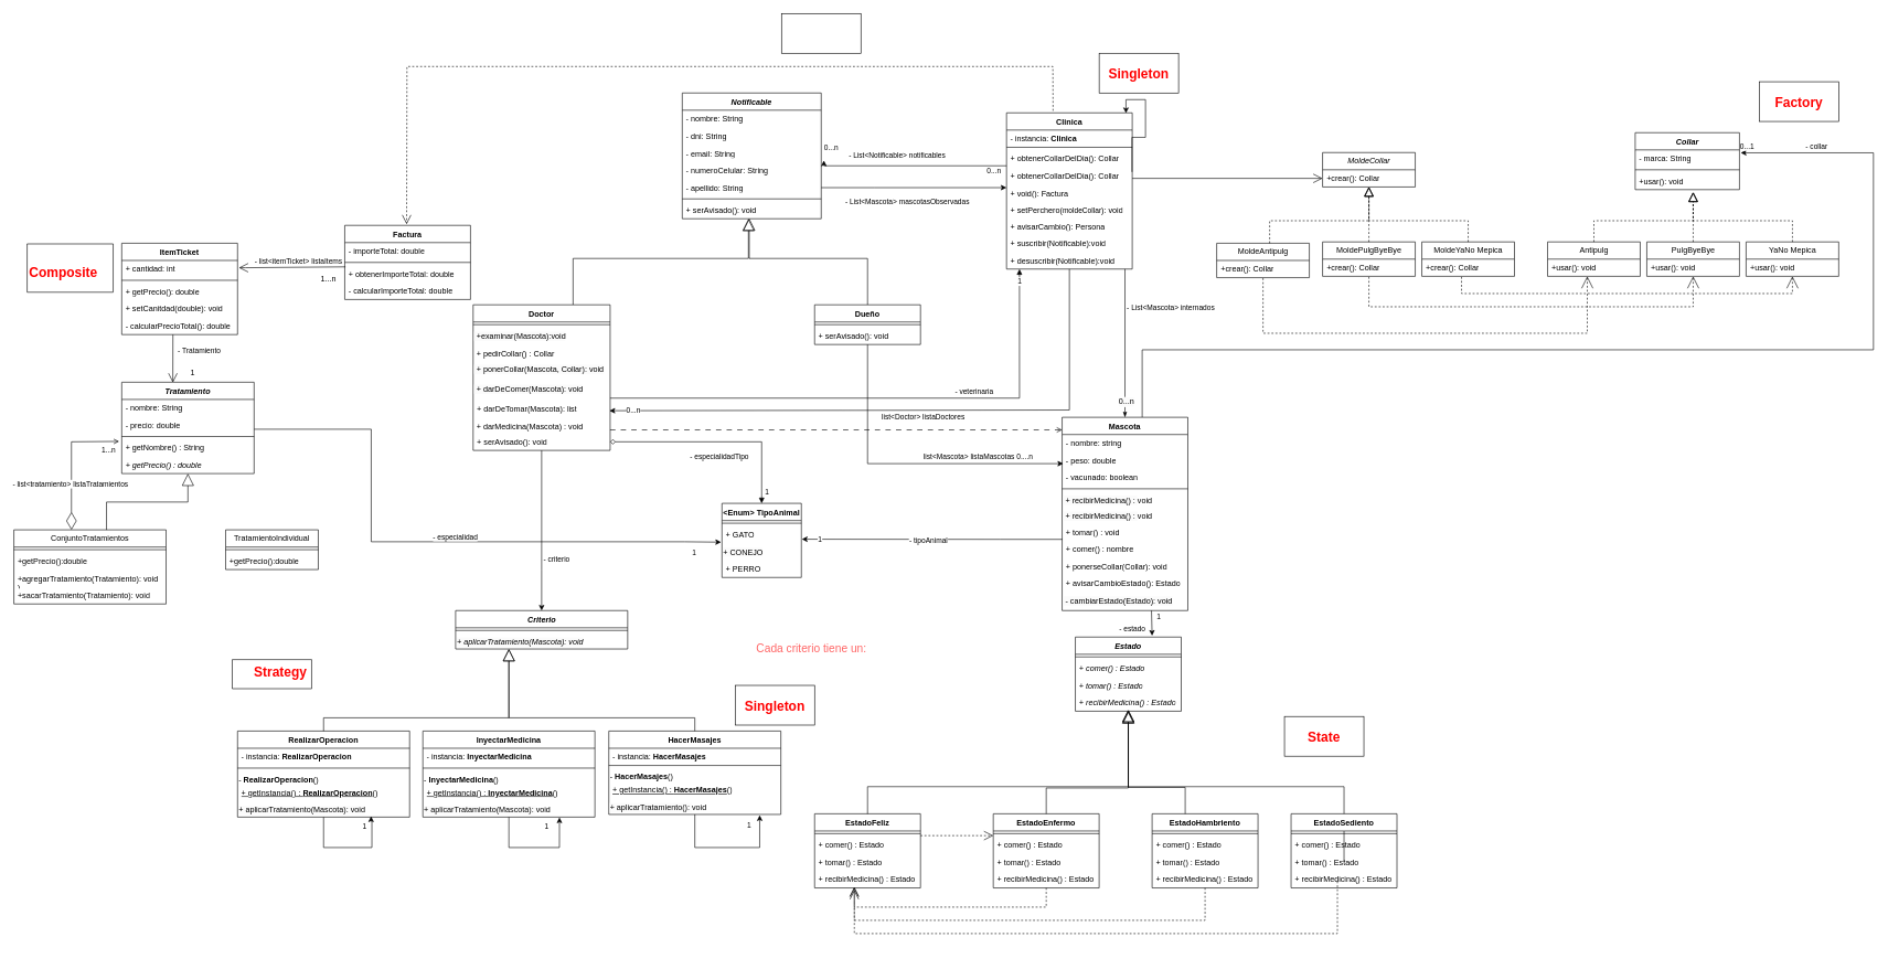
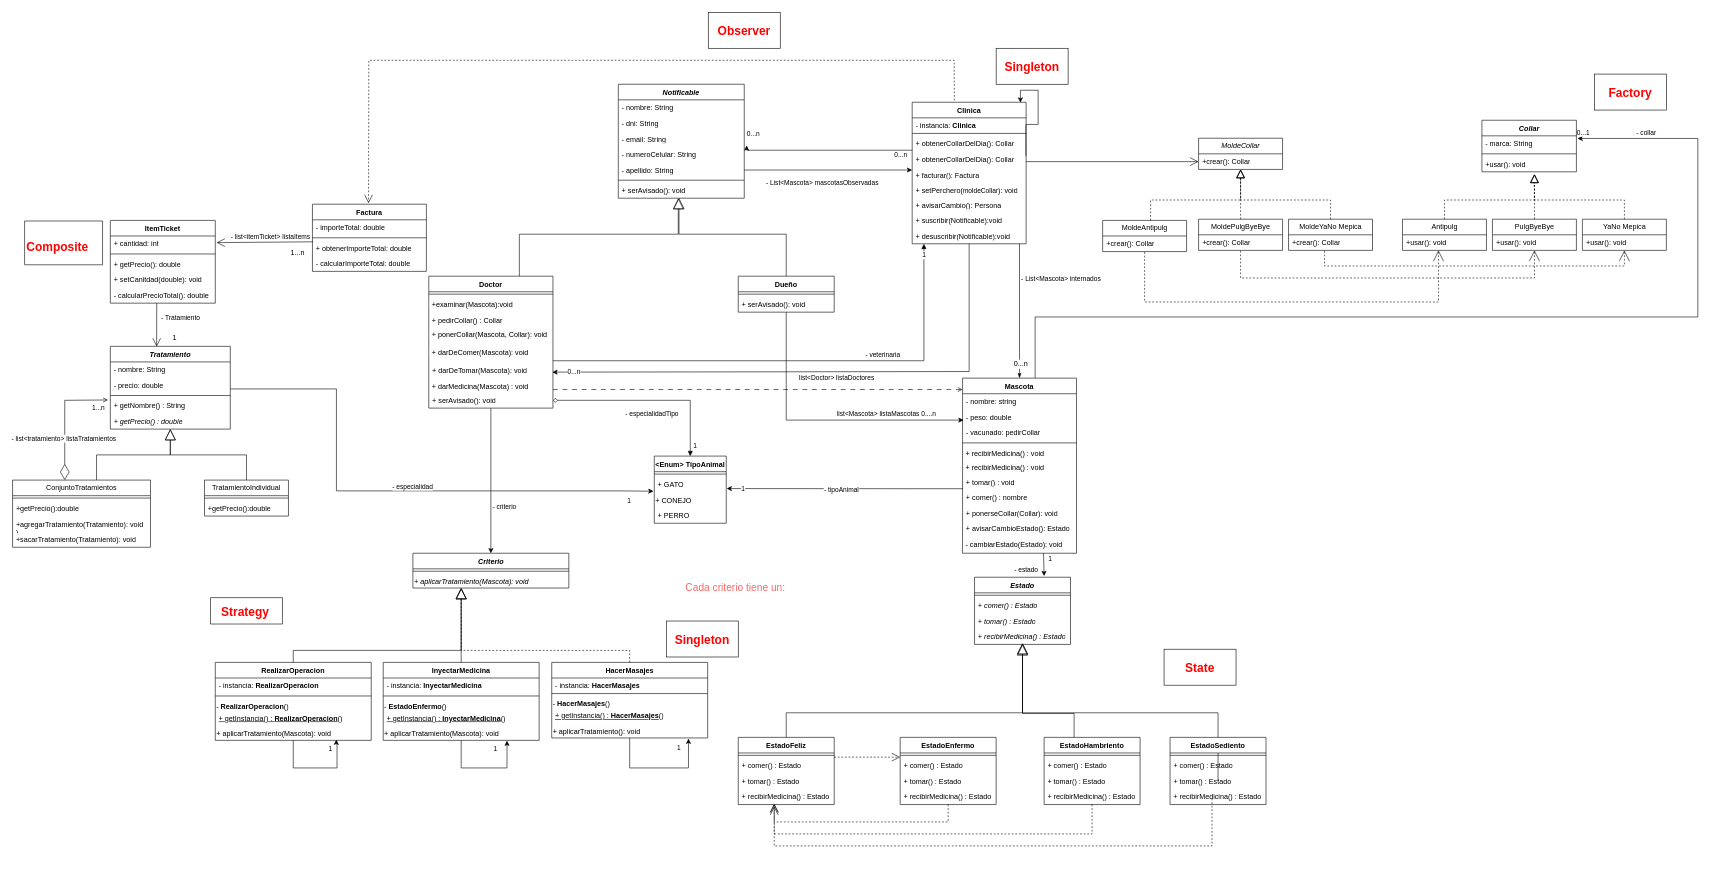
+ <mxCell id="32" value="Observer" style="text;align=center;fontStyle=1;verticalAlign=middle;spacingLeft=3;spacingRight=3;strokeColor=none;rotatable=0;points=[[0,0.5],[1,0.5]];portConstraint=eastwest;fontSize=20;fontColor=#FF0000;" vertex="1" parent="1"><mxGeometry x="1200" y="37" width="80" height="26" as="geometry" /></mxCell>
- <mxCell id="134" value="&lt;span style=&quot;color: rgb(0, 0, 0); font-family: Helvetica; font-size: 11px; font-style: normal; font-variant-ligatures: normal; font-variant-caps: normal; font-weight: 400; letter-spacing: normal; orphans: 2; text-align: center; text-indent: 0px; text-transform: none; widows: 2; word-spacing: 0px; -webkit-text-stroke-width: 0px; white-space: nowrap; background-color: rgb(255, 255, 255); text-decoration-thickness: initial; text-decoration-style: initial; text-decoration-color: initial; display: inline !important; float: none;&quot;&gt;- List&amp;lt;Notificable&amp;gt;&amp;nbsp;notificables&lt;/span&gt;" style="text;whiteSpace=wrap;html=1;" vertex="1" parent="1"><mxGeometry x="1280" y="220" width="140" height="40" as="geometry" /></mxCell>
- <mxCell id="8" value="+ void(): Factura" style="text;strokeColor=none;fillColor=none;align=left;verticalAlign=top;spacingLeft=4;spacingRight=4;overflow=hidden;rotatable=0;points=[[0,0.5],[1,0.5]];portConstraint=eastwest;whiteSpace=wrap;html=1;" vertex="1" parent="2"><mxGeometry y="108" width="190" height="26" as="geometry" /></mxCell>
+ <mxCell id="8" value="+ facturar(): Factura" style="text;strokeColor=none;fillColor=none;align=left;verticalAlign=top;spacingLeft=4;spacingRight=4;overflow=hidden;rotatable=0;points=[[0,0.5],[1,0.5]];portConstraint=eastwest;whiteSpace=wrap;html=1;" vertex="1" parent="2"><mxGeometry y="108" width="190" height="26" as="geometry" /></mxCell>
- <mxCell id="145" value="+ darDeTomar(Mascota): list" style="text;strokeColor=none;fillColor=none;align=left;verticalAlign=top;spacingLeft=4;spacingRight=4;overflow=hidden;rotatable=0;points=[[0,0.5],[1,0.5]];portConstraint=eastwest;whiteSpace=wrap;html=1;" vertex="1" parent="139"><mxGeometry y="144" width="207" height="26" as="geometry" /></mxCell>
+ <mxCell id="145" value="+ darDeTomar(Mascota): void" style="text;strokeColor=none;fillColor=none;align=left;verticalAlign=top;spacingLeft=4;spacingRight=4;overflow=hidden;rotatable=0;points=[[0,0.5],[1,0.5]];portConstraint=eastwest;whiteSpace=wrap;html=1;" vertex="1" parent="139"><mxGeometry y="144" width="207" height="26" as="geometry" /></mxCell>
- <mxCell id="100" value="- vacunado: boolean" style="text;strokeColor=none;fillColor=none;align=left;verticalAlign=top;spacingLeft=4;spacingRight=4;overflow=hidden;rotatable=0;points=[[0,0.5],[1,0.5]];portConstraint=eastwest;whiteSpace=wrap;html=1;" vertex="1" parent="97"><mxGeometry y="78" width="190" height="26" as="geometry" /></mxCell>
+ <mxCell id="100" value="- vacunado: pedirCollar" style="text;strokeColor=none;fillColor=none;align=left;verticalAlign=top;spacingLeft=4;spacingRight=4;overflow=hidden;rotatable=0;points=[[0,0.5],[1,0.5]];portConstraint=eastwest;whiteSpace=wrap;html=1;" vertex="1" parent="97"><mxGeometry y="78" width="190" height="26" as="geometry" /></mxCell>
+ <mxCell id="207" value="" style="endArrow=block;endSize=16;endFill=0;html=1;rounded=0;edgeStyle=elbowEdgeStyle;elbow=vertical;" edge="1" parent="1" source="162" target="113"><mxGeometry width="160" relative="1" as="geometry"><mxPoint x="387" y="800" as="sourcePoint" /><mxPoint x="281" y="691" as="targetPoint" /></mxGeometry></mxCell>
- <mxCell id="205" value="Strategy" style="text;align=center;fontStyle=1;verticalAlign=middle;spacingLeft=3;spacingRight=3;strokeColor=none;rotatable=0;points=[[0,0.5],[1,0.5]];portConstraint=eastwest;fontSize=20;fontColor=#FF0000;" vertex="1" parent="1"><mxGeometry x="383" y="1000" width="80" height="26" as="geometry" /></mxCell>
+ <mxCell id="205" value="Strategy" style="text;align=center;fontStyle=1;verticalAlign=middle;spacingLeft=3;spacingRight=3;strokeColor=none;rotatable=0;points=[[0,0.5],[1,0.5]];portConstraint=eastwest;fontSize=20;fontColor=#FF0000;" vertex="1" parent="1"><mxGeometry x="368" y="1005" width="80" height="26" as="geometry" /></mxCell>
- <mxCell id="192" value="" style="endArrow=block;endSize=16;endFill=0;html=1;rounded=0;edgeStyle=orthogonalEdgeStyle;" edge="1" parent="1" source="175" target="165"><mxGeometry width="160" relative="1" as="geometry"><mxPoint x="638" y="1137" as="sourcePoint" /><mxPoint x="805" y="1071" as="targetPoint" /><Array as="points"><mxPoint x="1049" y="1084" /><mxPoint x="768" y="1084" /></Array></mxGeometry></mxCell>
+ <mxCell id="192" value="" style="endArrow=block;endSize=16;endFill=0;html=1;rounded=0;edgeStyle=orthogonalEdgeStyle;dashed=1;" edge="1" parent="1" source="175" target="165"><mxGeometry width="160" relative="1" as="geometry"><mxPoint x="638" y="1137" as="sourcePoint" /><mxPoint x="805" y="1071" as="targetPoint" /><Array as="points"><mxPoint x="1049" y="1084" /><mxPoint x="768" y="1084" /></Array></mxGeometry></mxCell>
+ <mxCell id="191" value="" style="endArrow=block;endSize=16;endFill=0;html=1;rounded=0;edgeStyle=orthogonalEdgeStyle;" edge="1" parent="1" source="183" target="165"><mxGeometry width="160" relative="1" as="geometry"><mxPoint x="628" y="1127" as="sourcePoint" /><mxPoint x="795" y="1061" as="targetPoint" /><Array as="points"><mxPoint x="768" y="1024" /><mxPoint x="768" y="1024" /></Array></mxGeometry></mxCell>
- <mxCell id="186" value="-&amp;nbsp;&lt;span style=&quot;font-weight: 700; text-align: center;&quot;&gt;InyectarMedicina&lt;/span&gt;()" style="text;whiteSpace=wrap;html=1;" vertex="1" parent="183"><mxGeometry y="60" width="260" height="20" as="geometry" /></mxCell>
+ <mxCell id="186" value="-&amp;nbsp;&lt;span style=&quot;font-weight: 700; text-align: center;&quot;&gt;EstadoEnfermo&lt;/span&gt;()" style="text;whiteSpace=wrap;html=1;" vertex="1" parent="183"><mxGeometry y="60" width="260" height="20" as="geometry" /></mxCell>
- <mxCell id="55" value="" style="endArrow=block;endSize=16;endFill=0;html=1;rounded=0;edgeStyle=elbowEdgeStyle;elbow=vertical;" edge="1" parent="1" source="44" target="33"><mxGeometry width="160" relative="1" as="geometry"><mxPoint x="1456" y="1309" as="sourcePoint" /><mxPoint x="1664" y="1120" as="targetPoint" /><Array as="points"><mxPoint x="1704" y="1190" /></Array></mxGeometry></mxCell>
